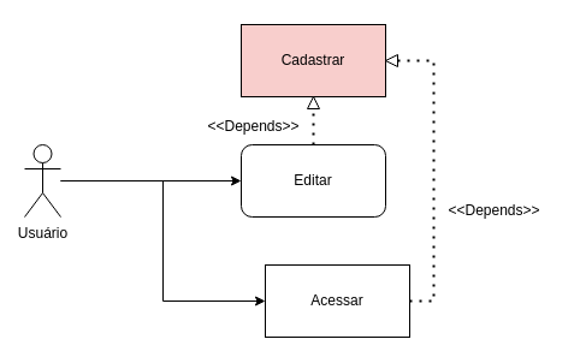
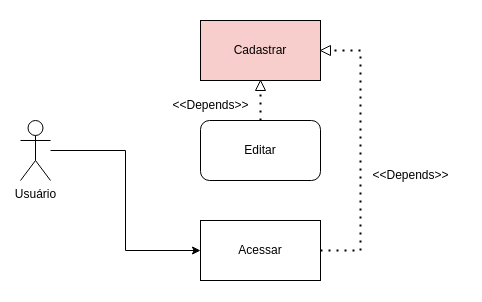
- <mxCell id="2" style="edgeStyle=orthogonalEdgeStyle;rounded=0;orthogonalLoop=1;jettySize=auto;html=1;" edge="1" parent="1" source="4" target="6"><mxGeometry relative="1" as="geometry" /></mxCell>
- <mxCell id="7" value="Acessar" style="rounded=0;whiteSpace=wrap;html=1;" vertex="1" parent="1"><mxGeometry x="220" y="220" width="120" height="60" as="geometry" /></mxCell>
+ <mxCell id="7" value="Acessar" style="rounded=0;whiteSpace=wrap;html=1;" vertex="1" parent="1"><mxGeometry x="200" y="220" width="120" height="60" as="geometry" /></mxCell>
